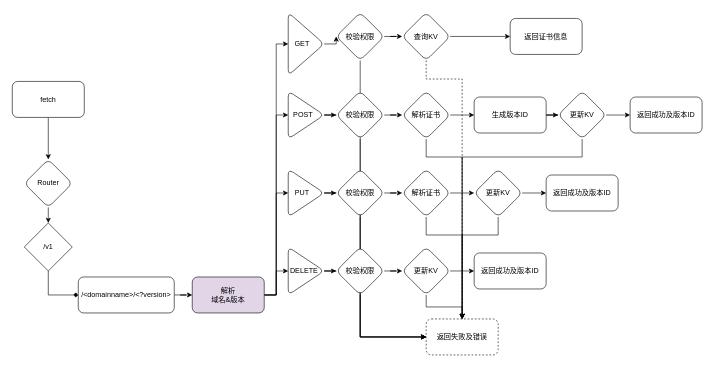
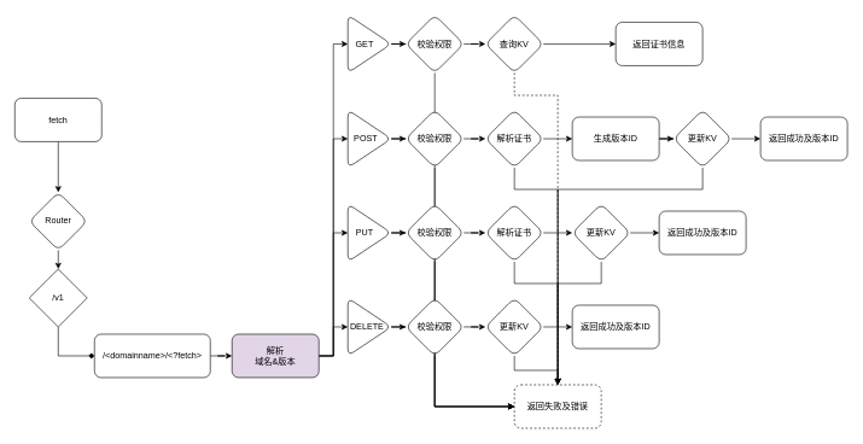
- <mxCell id="15" value="GET&amp;nbsp; &amp;nbsp;&amp;nbsp;" style="triangle;whiteSpace=wrap;html=1;rounded=1;" vertex="1" parent="1"><mxGeometry x="480" y="20" width="60" height="105" as="geometry" /></mxCell>
+ <mxCell id="15" value="GET&amp;nbsp; &amp;nbsp;&amp;nbsp;" style="triangle;whiteSpace=wrap;html=1;rounded=1;" vertex="1" parent="1"><mxGeometry x="480" y="20" width="60" height="80" as="geometry" /></mxCell>
- <mxCell id="13" value="/&amp;lt;domainname&amp;gt;/&amp;lt;?version&amp;gt;" style="rounded=1;whiteSpace=wrap;html=1;" vertex="1" parent="1"><mxGeometry x="130" y="461" width="160" height="60" as="geometry" /></mxCell>
+ <mxCell id="13" value="/&amp;lt;domainname&amp;gt;/&amp;lt;?fetch&amp;gt;" style="rounded=1;whiteSpace=wrap;html=1;" vertex="1" parent="1"><mxGeometry x="130" y="461" width="160" height="60" as="geometry" /></mxCell>
